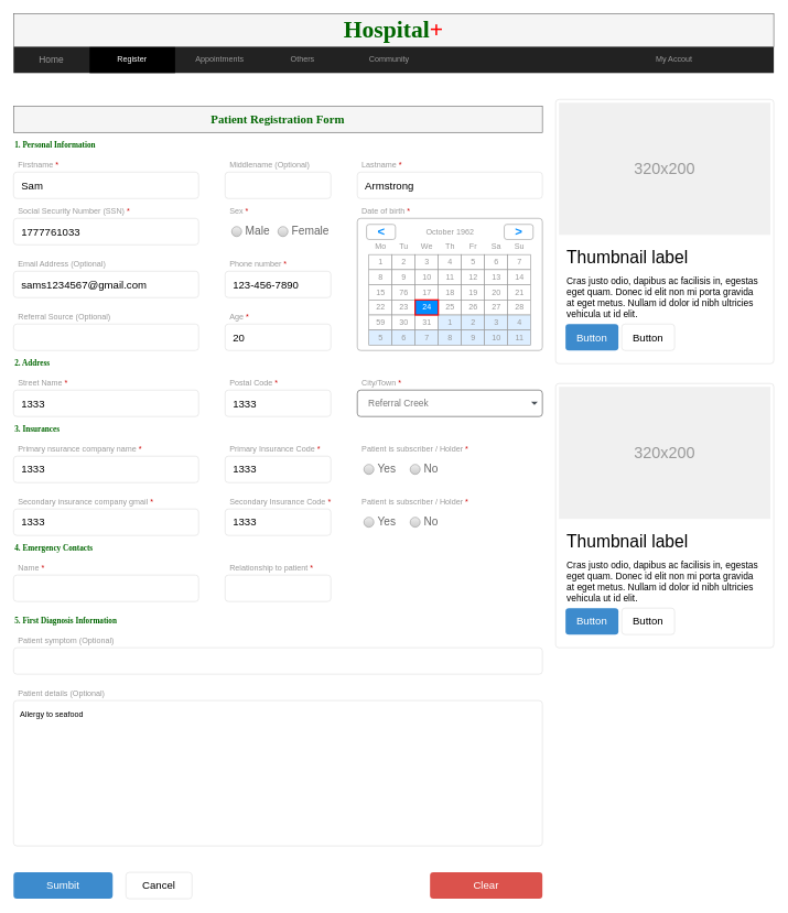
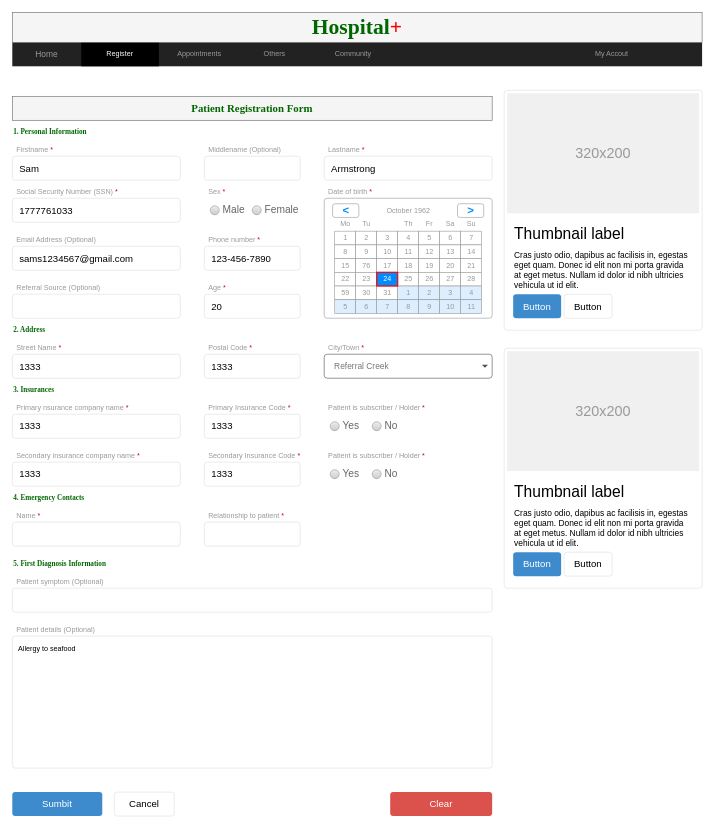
- <mxCell id="38" value="We" style="strokeWidth=1;shadow=0;dashed=0;align=center;html=1;shape=mxgraph.mockup.forms.anchor;fontColor=#999999;" vertex="1" parent="32"><mxGeometry x="87.5" y="32.0" width="35" height="22.857" as="geometry" /></mxCell>
- <mxCell id="126" value="Secondary insurance company gmail&lt;font color=&quot;#cc0000&quot;&gt; *&lt;/font&gt;" style="html=1;shadow=0;dashed=0;shape=mxgraph.bootstrap.rect;strokeColor=none;fillColor=none;fontColor=#999999;align=left;spacingLeft=5;whiteSpace=wrap;rounded=0;" vertex="1" parent="1"><mxGeometry x="20" y="750" width="280" height="20" as="geometry" /></mxCell>
+ <mxCell id="126" value="Secondary insurance company name&lt;font color=&quot;#cc0000&quot;&gt; *&lt;/font&gt;" style="html=1;shadow=0;dashed=0;shape=mxgraph.bootstrap.rect;strokeColor=none;fillColor=none;fontColor=#999999;align=left;spacingLeft=5;whiteSpace=wrap;rounded=0;" vertex="1" parent="1"><mxGeometry x="20" y="750" width="280" height="20" as="geometry" /></mxCell>
